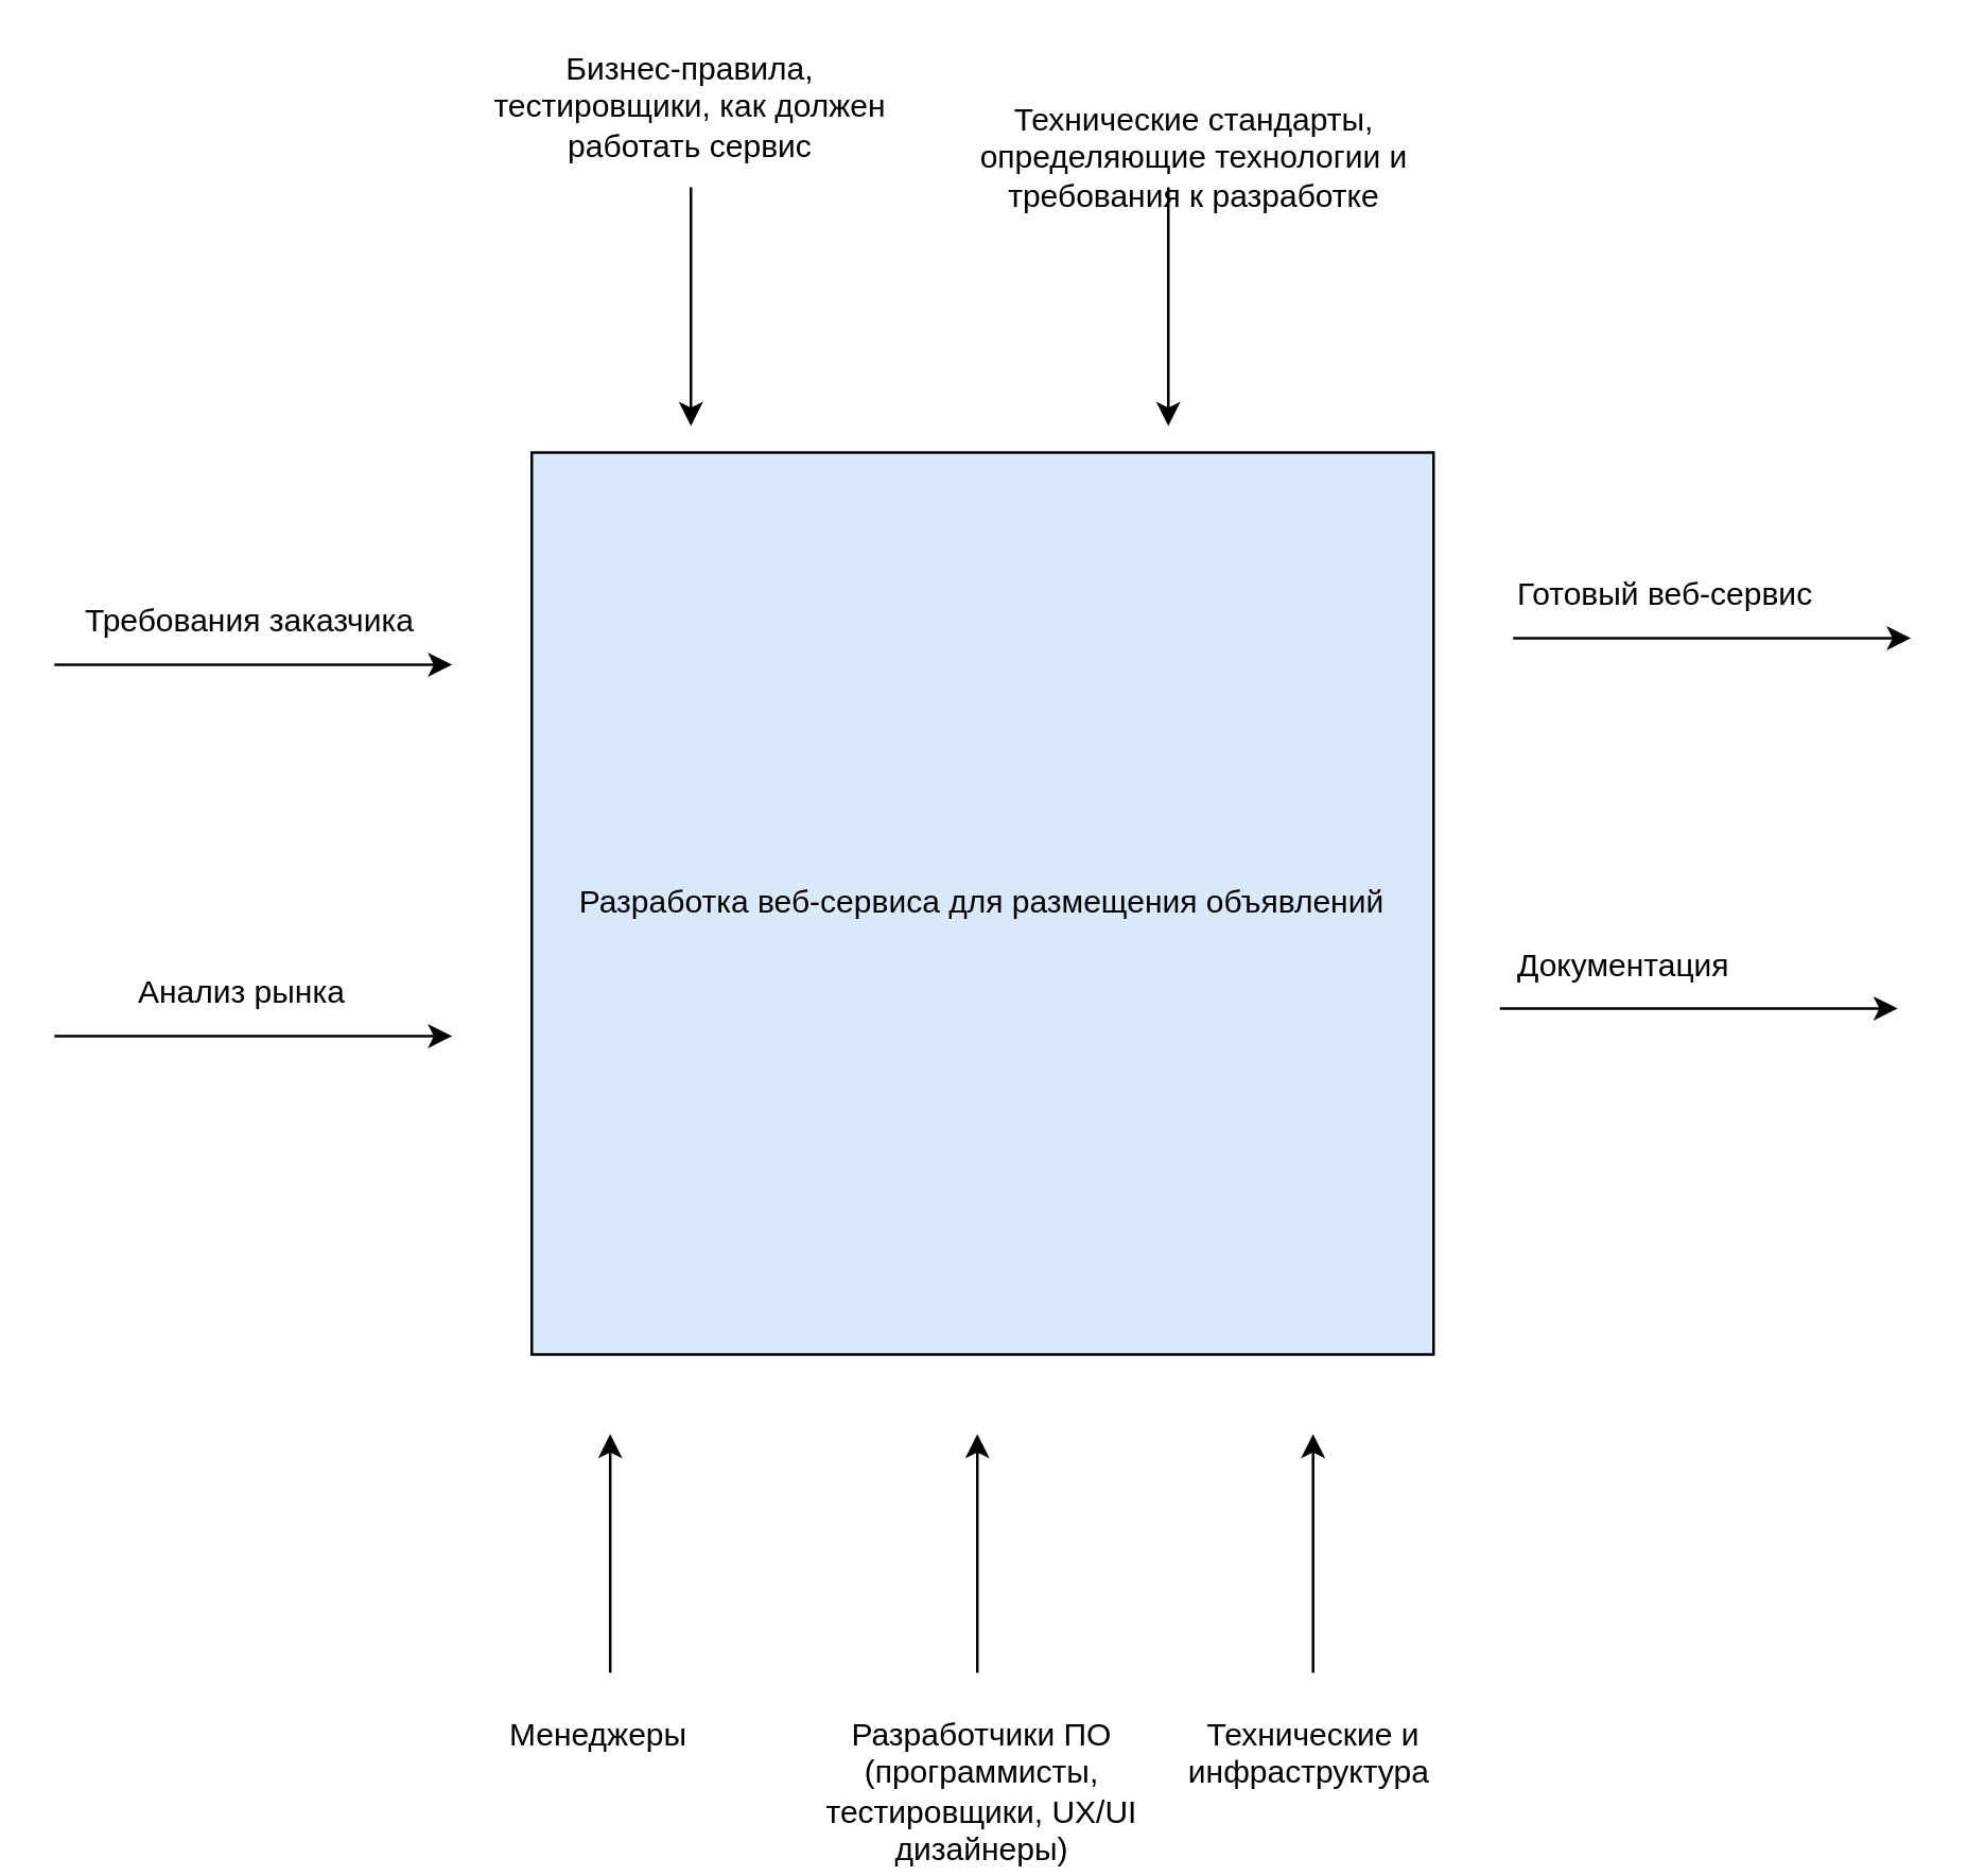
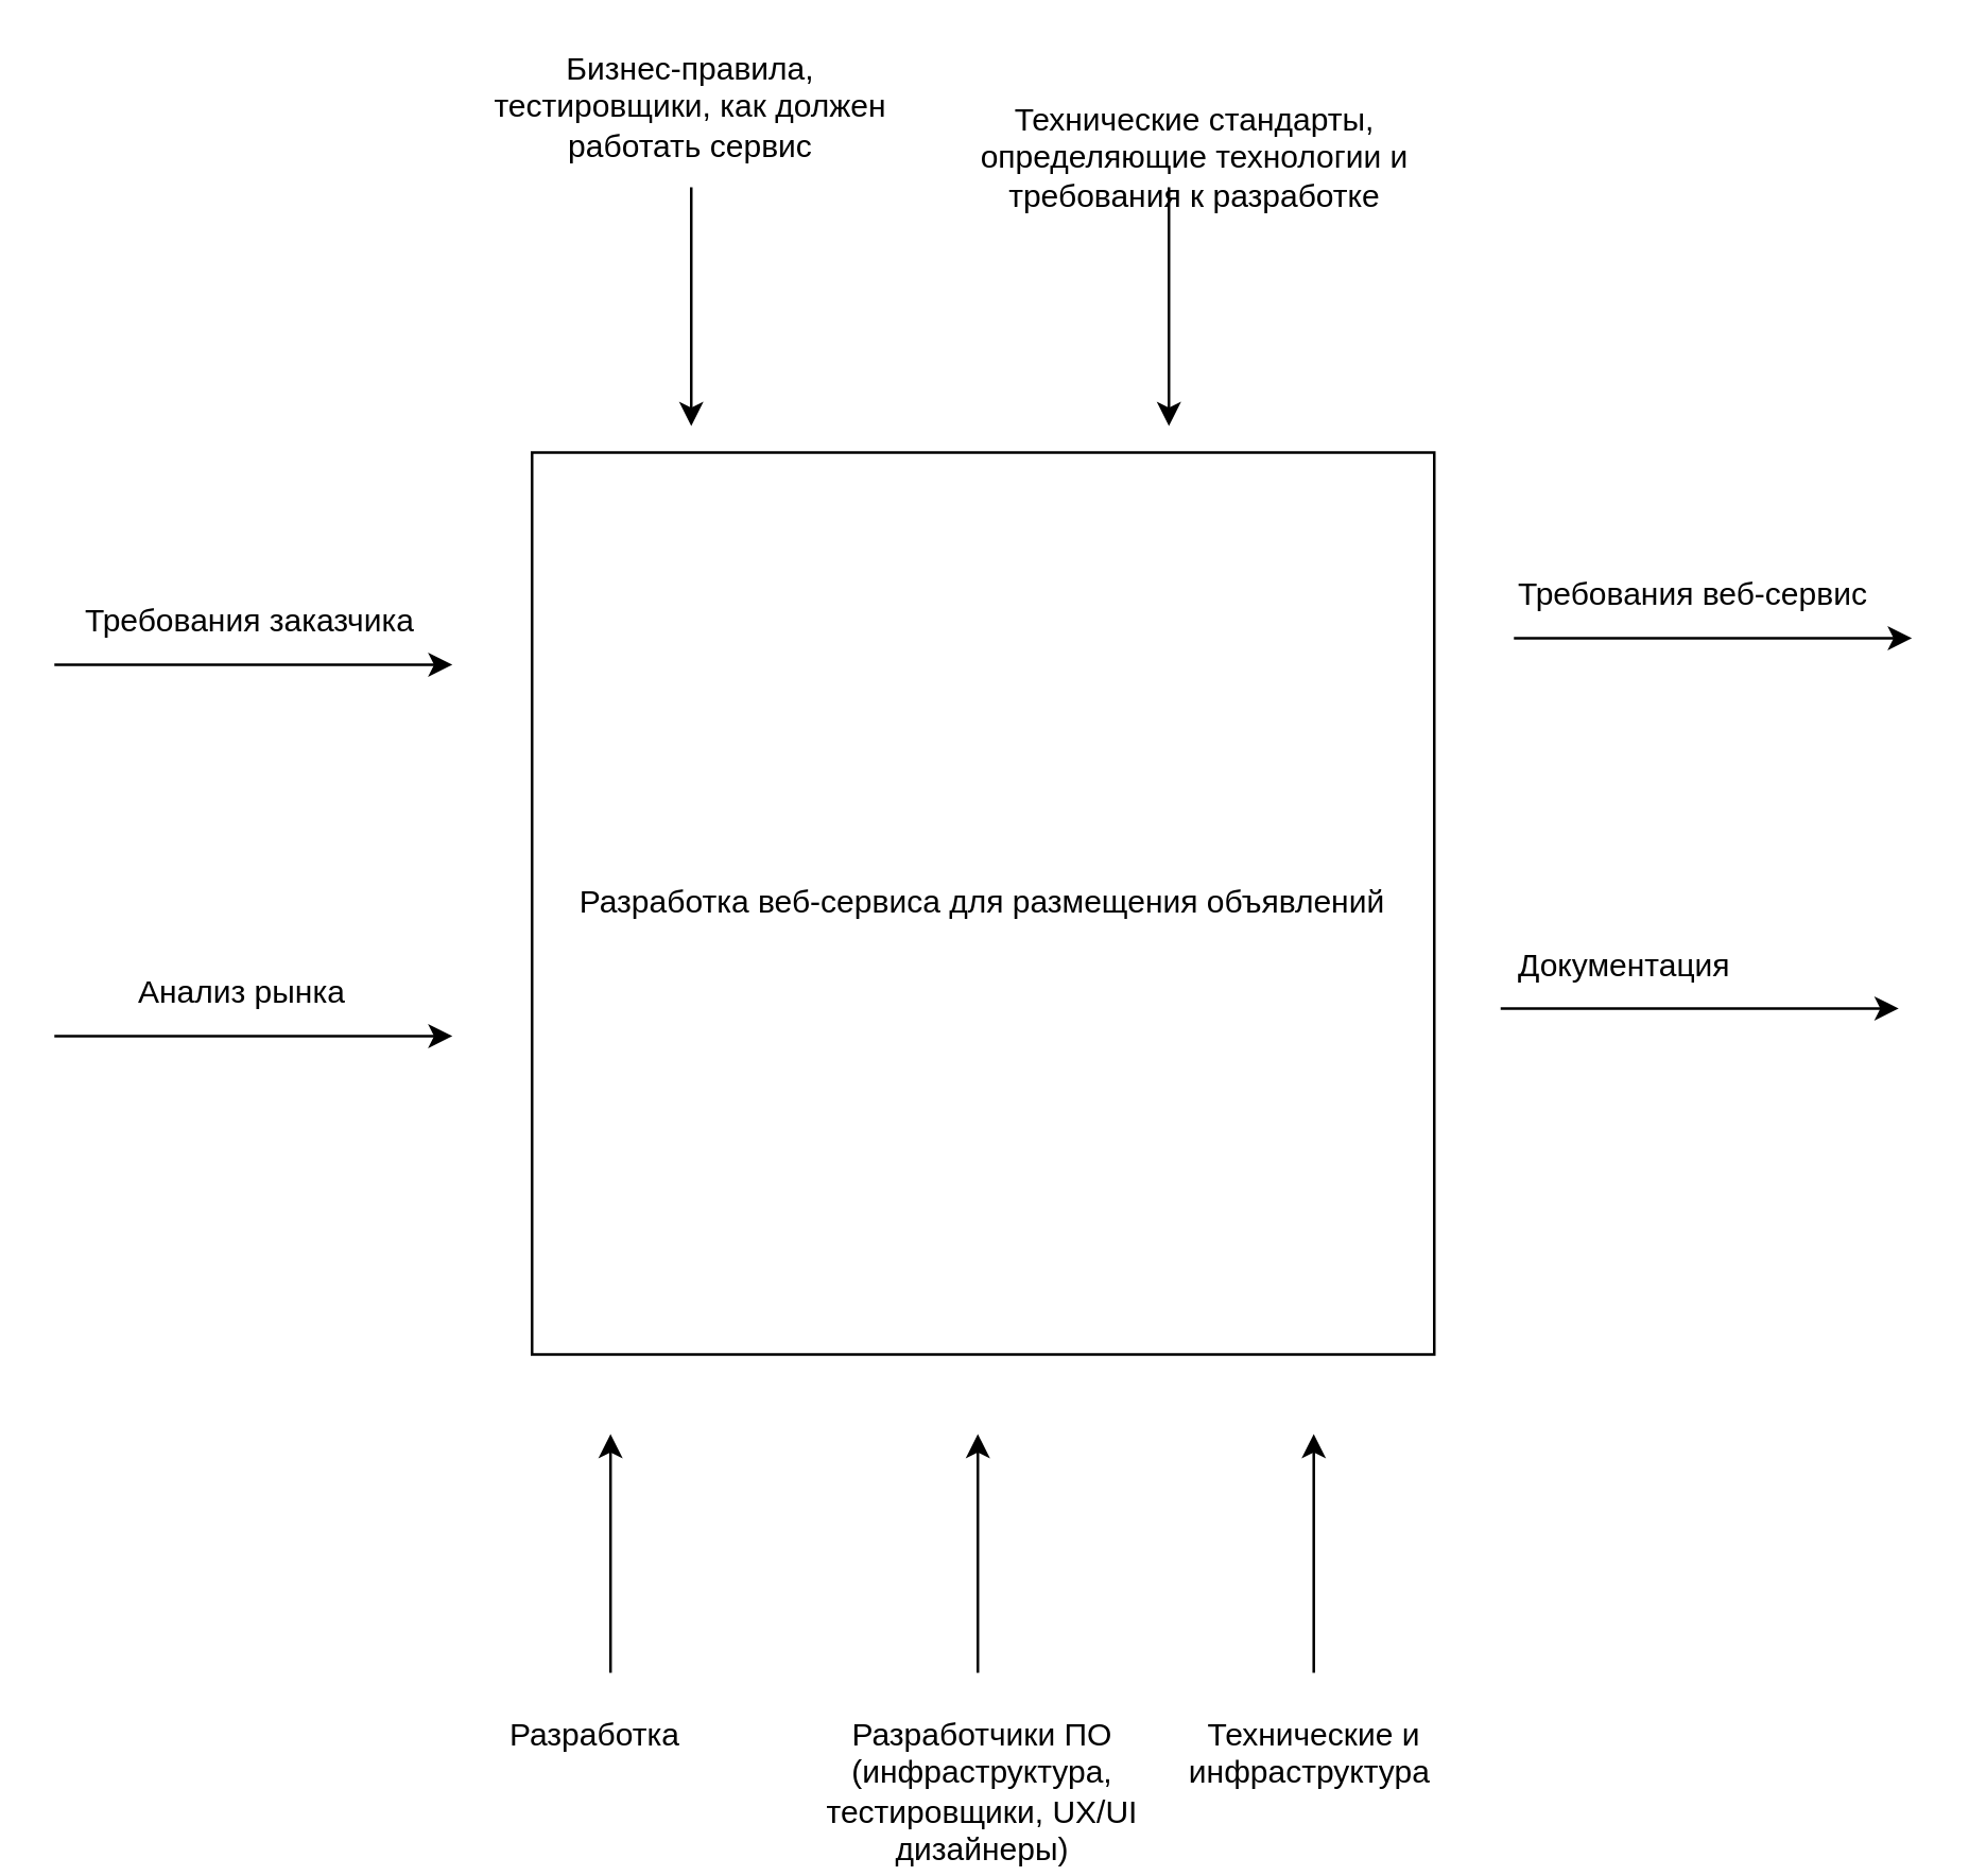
- <mxCell id="18" value="Готовый веб-сервис" style="text;whiteSpace=wrap;" vertex="1" parent="1"><mxGeometry x="570" y="210" width="140" height="40" as="geometry" /></mxCell>
+ <mxCell id="18" value="Требования веб-сервис" style="text;whiteSpace=wrap;" vertex="1" parent="1"><mxGeometry x="570" y="210" width="140" height="40" as="geometry" /></mxCell>
- <mxCell id="2" value="Разработка веб-сервиса для размещения объявлений" style="whiteSpace=wrap;html=1;aspect=fixed;fillColor=#dae8fc;" parent="1" vertex="1"><mxGeometry x="200" y="170" width="340" height="340" as="geometry" /></mxCell>
+ <mxCell id="2" value="Разработка веб-сервиса для размещения объявлений" style="whiteSpace=wrap;html=1;aspect=fixed;" parent="1" vertex="1"><mxGeometry x="200" y="170" width="340" height="340" as="geometry" /></mxCell>
- <mxCell id="12" value="Менеджеры " style="text;whiteSpace=wrap;" vertex="1" parent="1"><mxGeometry x="190" y="640" width="170" height="40" as="geometry" /></mxCell>
+ <mxCell id="12" value="Разработка " style="text;whiteSpace=wrap;" vertex="1" parent="1"><mxGeometry x="190" y="640" width="170" height="40" as="geometry" /></mxCell>
- <mxCell id="14" value="Разработчики ПО (программисты, тестировщики, UX/UI дизайнеры)" style="text;whiteSpace=wrap;align=center;" vertex="1" parent="1"><mxGeometry x="305" y="640" width="130" height="40" as="geometry" /></mxCell>
+ <mxCell id="14" value="Разработчики ПО (инфраструктура, тестировщики, UX/UI дизайнеры)" style="text;whiteSpace=wrap;align=center;" vertex="1" parent="1"><mxGeometry x="305" y="640" width="130" height="40" as="geometry" /></mxCell>
